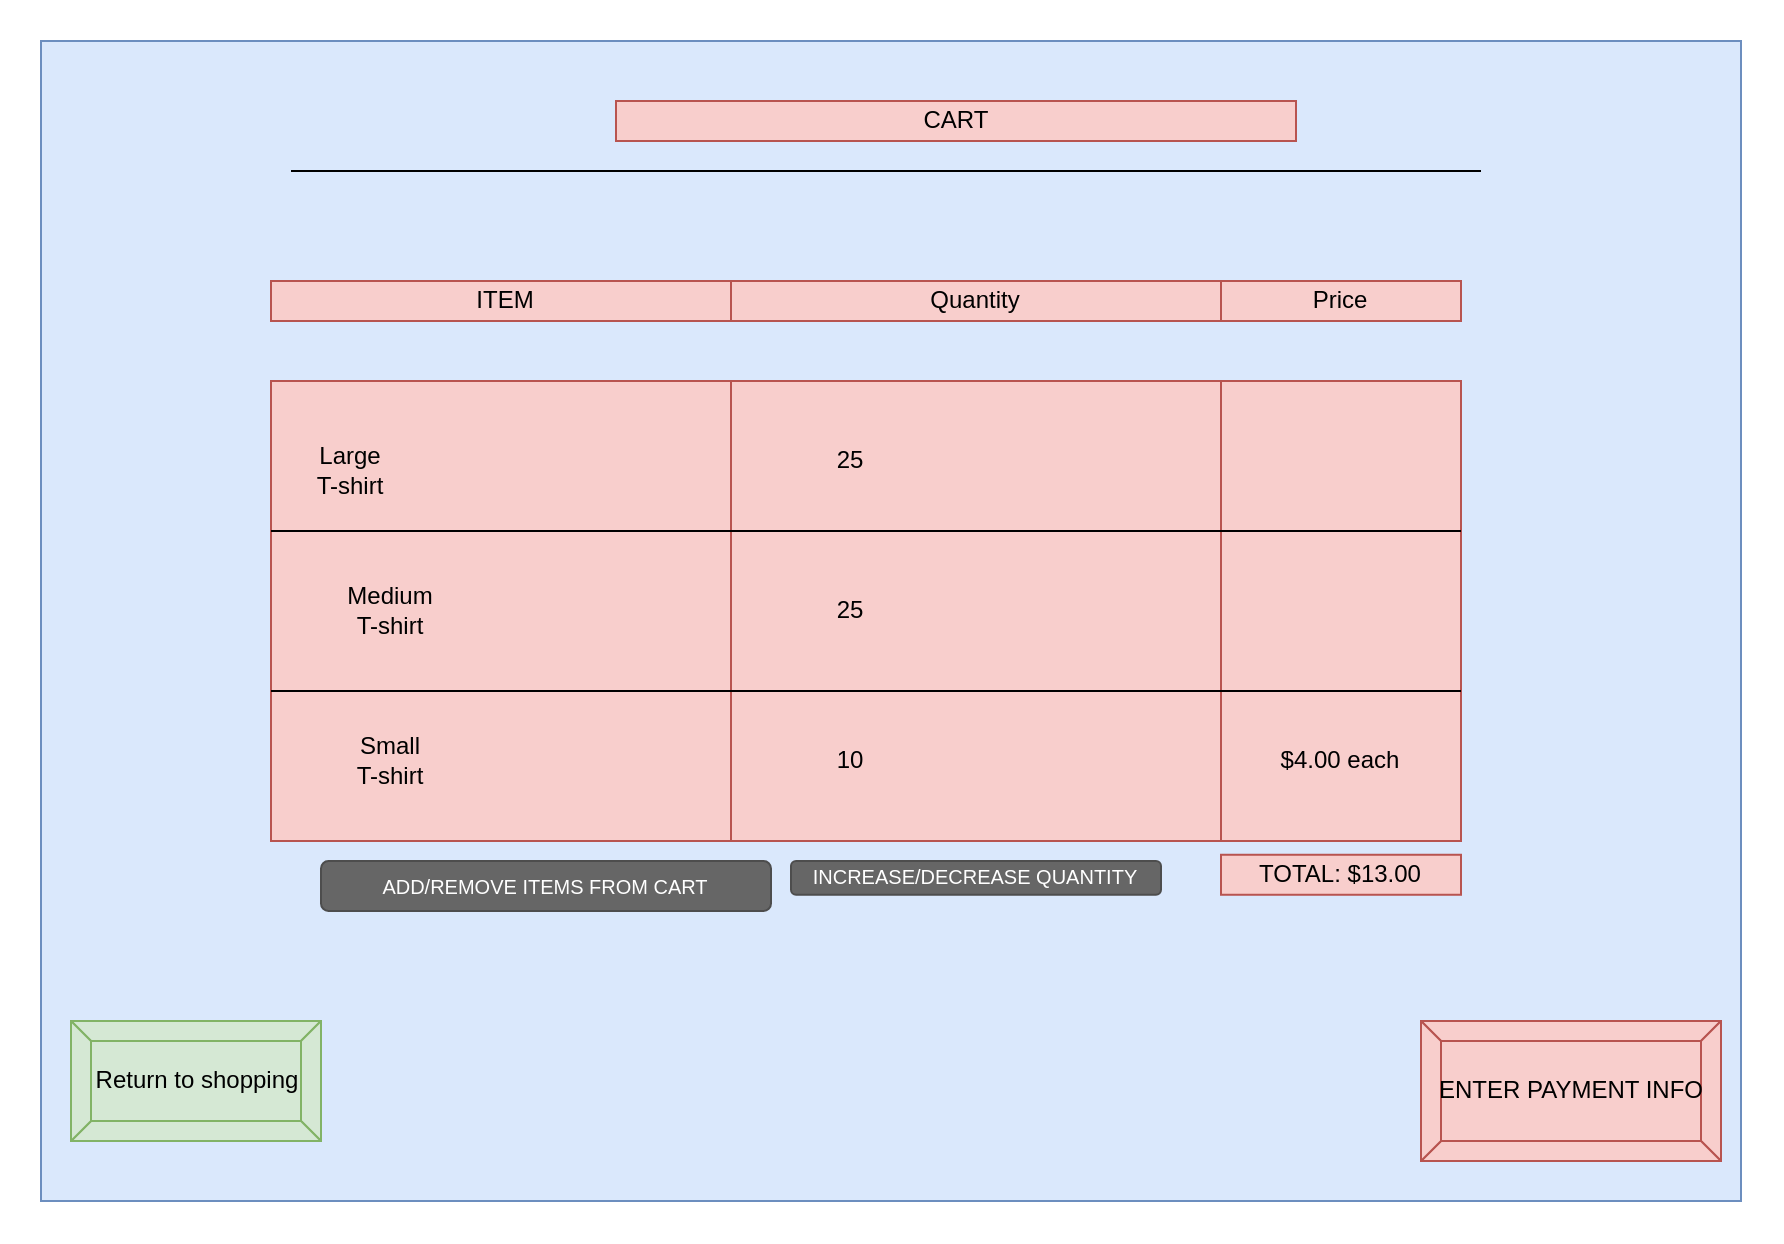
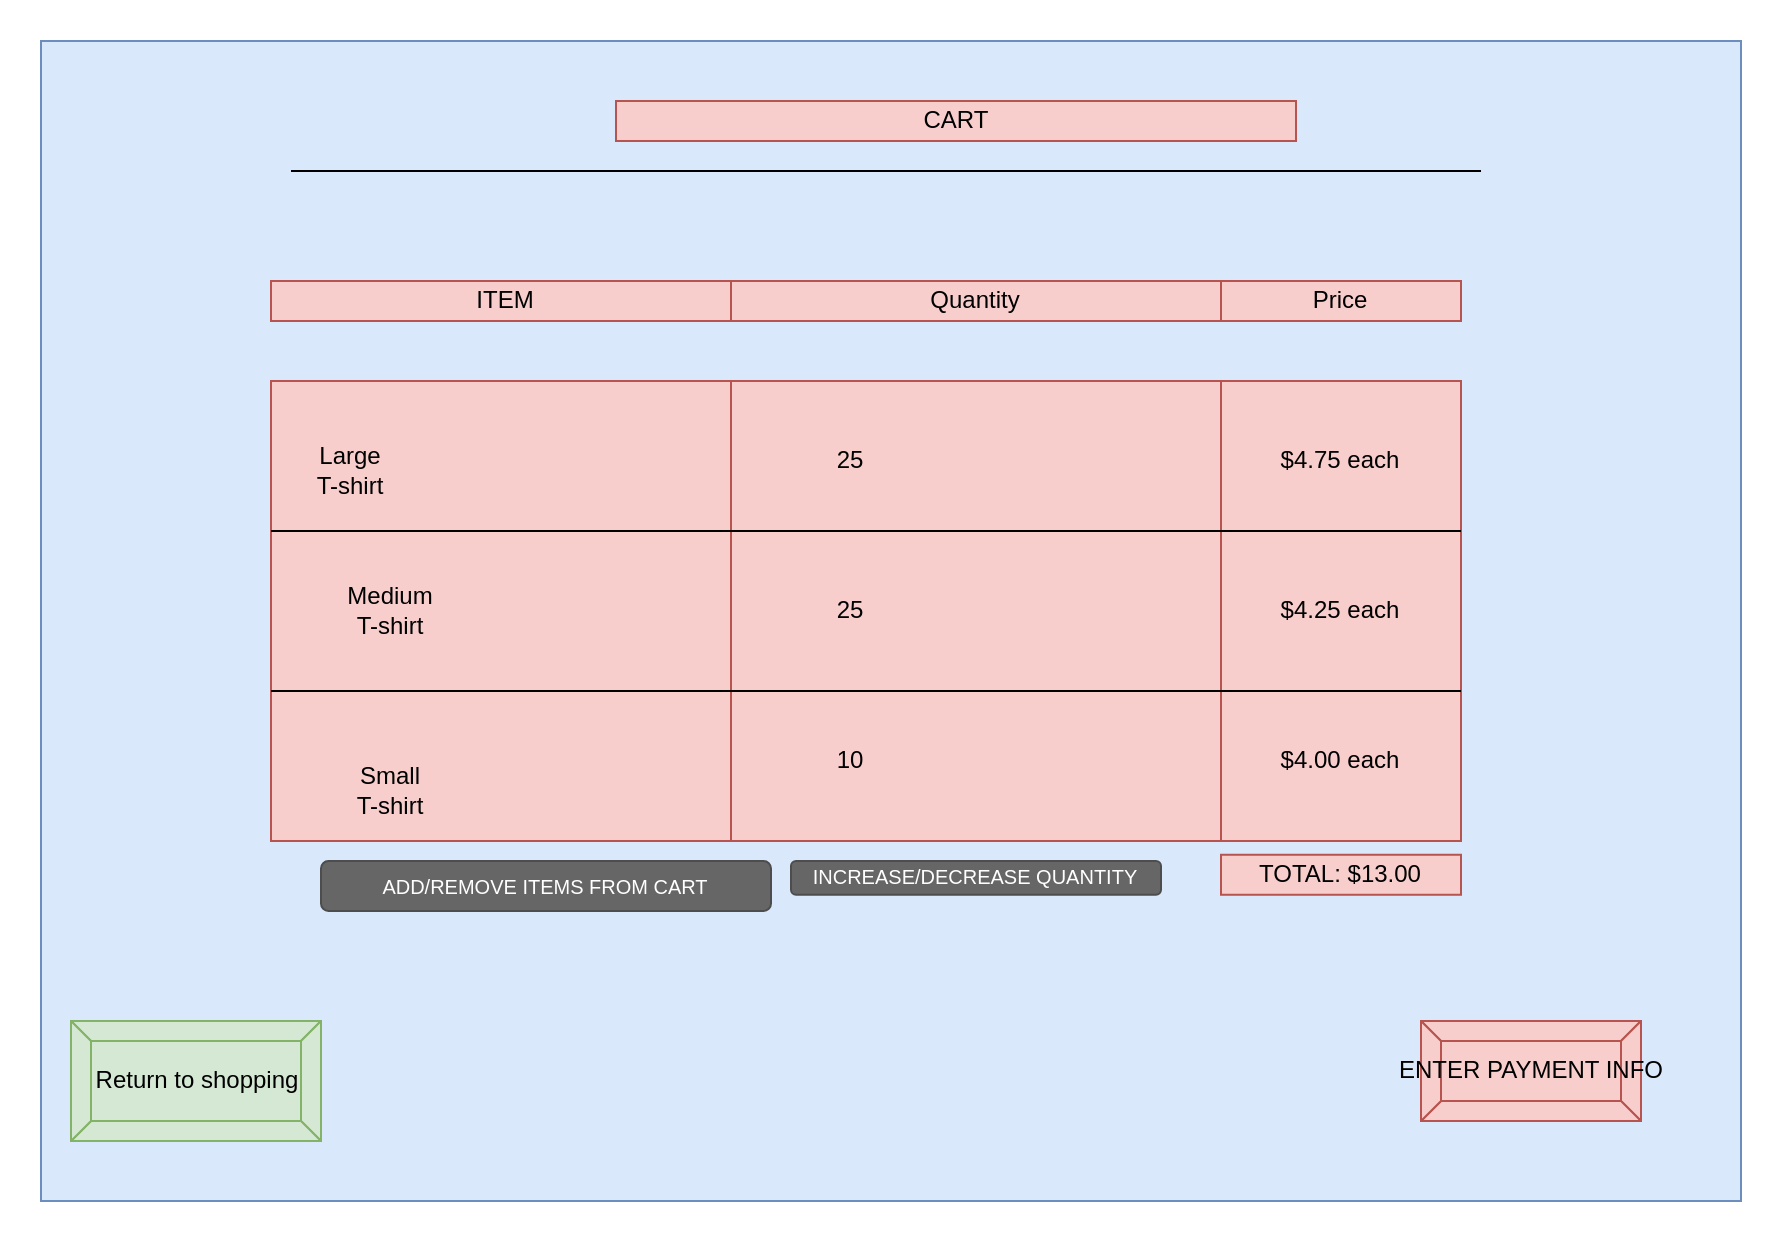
+ <mxCell id="15" value="$4.75 each" style="text;html=1;strokeColor=none;fillColor=none;align=center;verticalAlign=middle;whiteSpace=wrap;rounded=0;" vertex="1" parent="1"><mxGeometry x="635" y="220" width="70" height="20" as="geometry" /></mxCell>
+ <mxCell id="16" value="$4.25 each" style="text;html=1;strokeColor=none;fillColor=none;align=center;verticalAlign=middle;whiteSpace=wrap;rounded=0;" vertex="1" parent="1"><mxGeometry x="635" y="295" width="70" height="20" as="geometry" /></mxCell>
- <mxCell id="7" value="Small T-shirt" style="text;html=1;strokeColor=none;fillColor=none;align=center;verticalAlign=middle;whiteSpace=wrap;rounded=0;" vertex="1" parent="1"><mxGeometry x="175" y="370" width="40" height="20" as="geometry" /></mxCell>
+ <mxCell id="7" value="Small T-shirt" style="text;html=1;strokeColor=none;fillColor=none;align=center;verticalAlign=middle;whiteSpace=wrap;rounded=0;" vertex="1" parent="1"><mxGeometry x="175" y="385" width="40" height="20" as="geometry" /></mxCell>
- <mxCell id="22" value="ENTER PAYMENT INFO" style="labelPosition=center;verticalLabelPosition=middle;align=center;html=1;shape=mxgraph.basic.button;dx=10;fillColor=#f8cecc;strokeColor=#b85450;" vertex="1" parent="1"><mxGeometry x="710" y="510" width="150" height="70" as="geometry" /></mxCell>
+ <mxCell id="22" value="ENTER PAYMENT INFO" style="labelPosition=center;verticalLabelPosition=middle;align=center;html=1;shape=mxgraph.basic.button;dx=10;fillColor=#f8cecc;strokeColor=#b85450;" vertex="1" parent="1"><mxGeometry x="710" y="510" width="110" height="50" as="geometry" /></mxCell>
